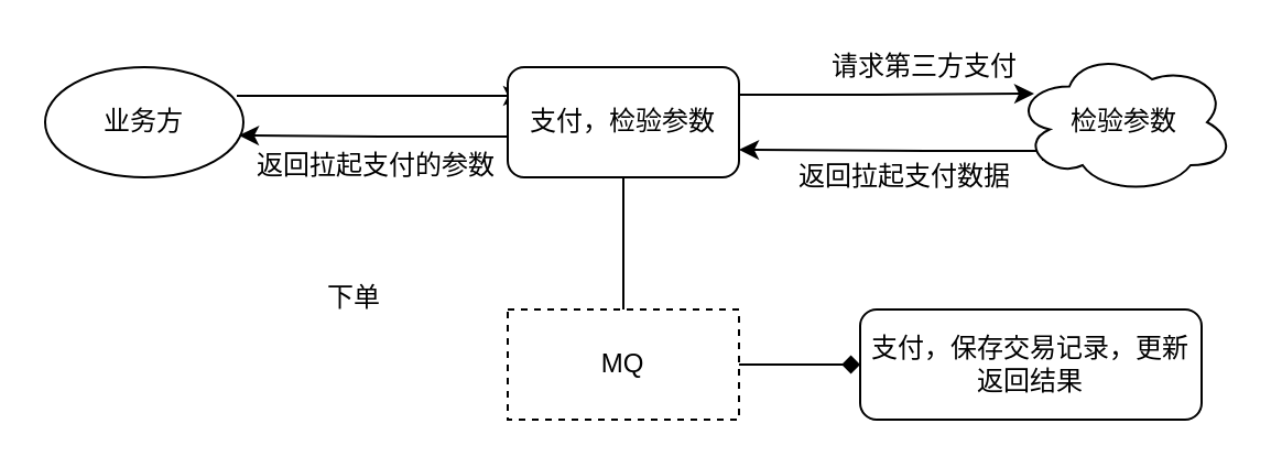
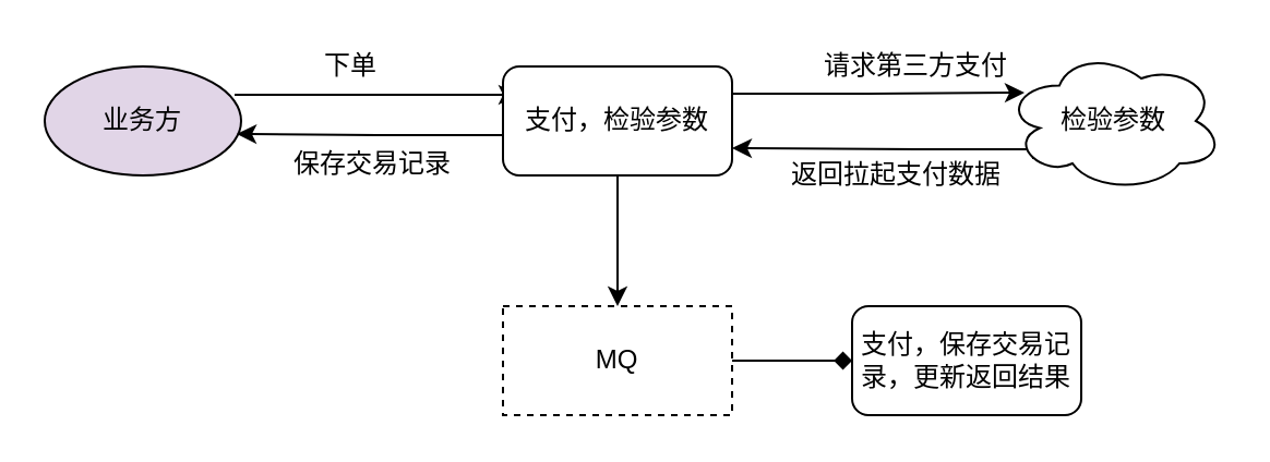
- <mxCell id="3" value="业务方" style="ellipse;whiteSpace=wrap;html=1;" vertex="1" parent="1"><mxGeometry x="20" y="30" width="90" height="50" as="geometry" /></mxCell>
+ <mxCell id="3" value="业务方" style="ellipse;whiteSpace=wrap;html=1;fillColor=#e1d5e7;" vertex="1" parent="1"><mxGeometry x="20" y="30" width="90" height="50" as="geometry" /></mxCell>
- <mxCell id="16" value="返回拉起支付的参数" style="text;html=1;align=center;verticalAlign=middle;resizable=0;points=[];autosize=1;" vertex="1" parent="1"><mxGeometry x="110" y="64.5" width="120" height="20" as="geometry" /></mxCell>
+ <mxCell id="16" value="保存交易记录" style="text;html=1;align=center;verticalAlign=middle;resizable=0;points=[];autosize=1;" vertex="1" parent="1"><mxGeometry x="110" y="64.5" width="120" height="20" as="geometry" /></mxCell>
- <mxCell id="15" value="下单" style="text;html=1;align=center;verticalAlign=middle;resizable=0;points=[];autosize=1;" vertex="1" parent="1"><mxGeometry x="140" y="125" width="40" height="20" as="geometry" /></mxCell>
+ <mxCell id="15" value="下单" style="text;html=1;align=center;verticalAlign=middle;resizable=0;points=[];autosize=1;" vertex="1" parent="1"><mxGeometry x="140" y="20" width="40" height="20" as="geometry" /></mxCell>
- <mxCell id="6" style="edgeStyle=orthogonalEdgeStyle;rounded=0;orthogonalLoop=1;jettySize=auto;html=1;exitX=0.5;exitY=1;exitDx=0;exitDy=0;entryX=0.5;entryY=0;entryDx=0;entryDy=0;endArrow=none;" edge="1" parent="1" source="7" target="11"><mxGeometry relative="1" as="geometry" /></mxCell>
+ <mxCell id="6" style="edgeStyle=orthogonalEdgeStyle;rounded=0;orthogonalLoop=1;jettySize=auto;html=1;exitX=0.5;exitY=1;exitDx=0;exitDy=0;entryX=0.5;entryY=0;entryDx=0;entryDy=0;" edge="1" parent="1" source="7" target="11"><mxGeometry relative="1" as="geometry" /></mxCell>
- <mxCell id="13" value="支付，保存交易记录，更新返回结果" style="rounded=1;whiteSpace=wrap;html=1;" vertex="1" parent="1"><mxGeometry x="390" y="140" width="155" height="50" as="geometry" /></mxCell>
+ <mxCell id="13" value="支付，保存交易记录，更新返回结果" style="rounded=1;whiteSpace=wrap;html=1;" vertex="1" parent="1"><mxGeometry x="390" y="140" width="105" height="50" as="geometry" /></mxCell>
